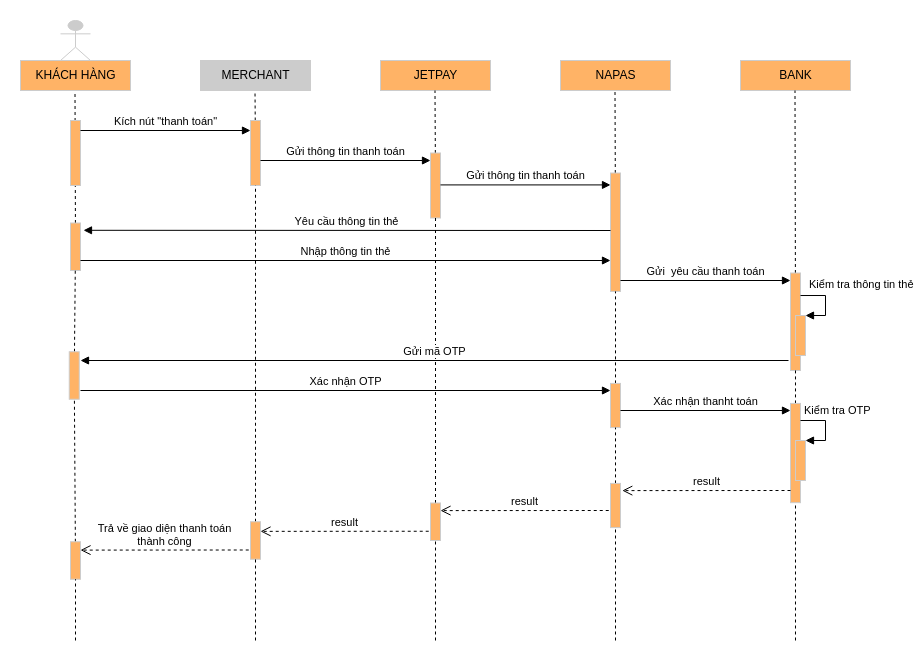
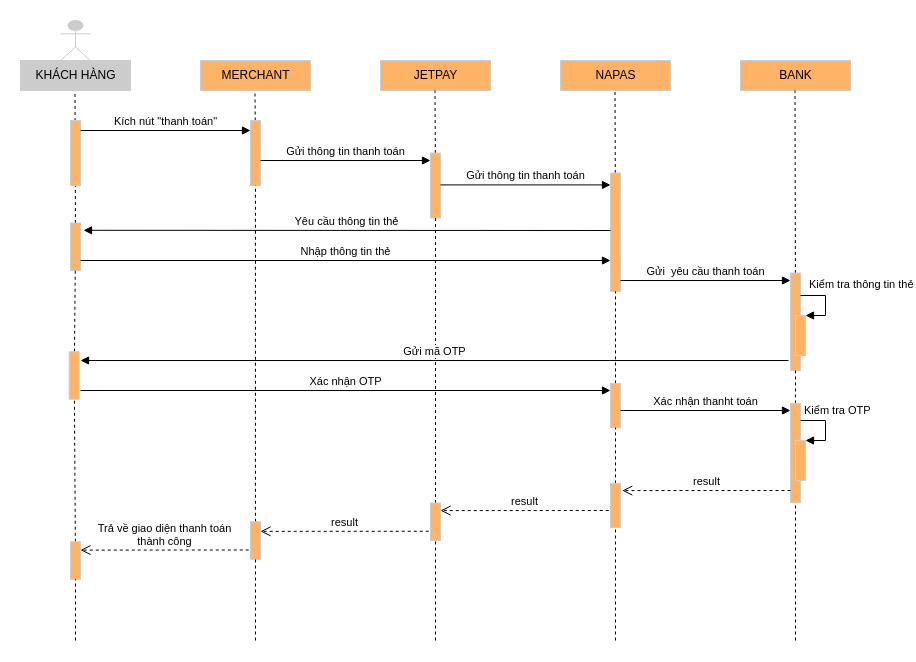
- <mxCell id="12" value="KHÁCH HÀNG" style="html=1;strokeColor=#CCCCCC;fillColor=#ffb366;" vertex="1" parent="1"><mxGeometry x="20" y="60" width="110" height="30" as="geometry" /></mxCell>
+ <mxCell id="12" value="KHÁCH HÀNG" style="html=1;strokeColor=#CCCCCC;fillColor=#CCCCCC;" vertex="1" parent="1"><mxGeometry x="20" y="60" width="110" height="30" as="geometry" /></mxCell>
- <mxCell id="2" value="MERCHANT" style="html=1;strokeColor=#CCCCCC;fillColor=#CCCCCC;" vertex="1" parent="1"><mxGeometry x="200" y="60" width="110" height="30" as="geometry" /></mxCell>
+ <mxCell id="2" value="MERCHANT" style="html=1;strokeColor=#CCCCCC;fillColor=#ffb366;" vertex="1" parent="1"><mxGeometry x="200" y="60" width="110" height="30" as="geometry" /></mxCell>
